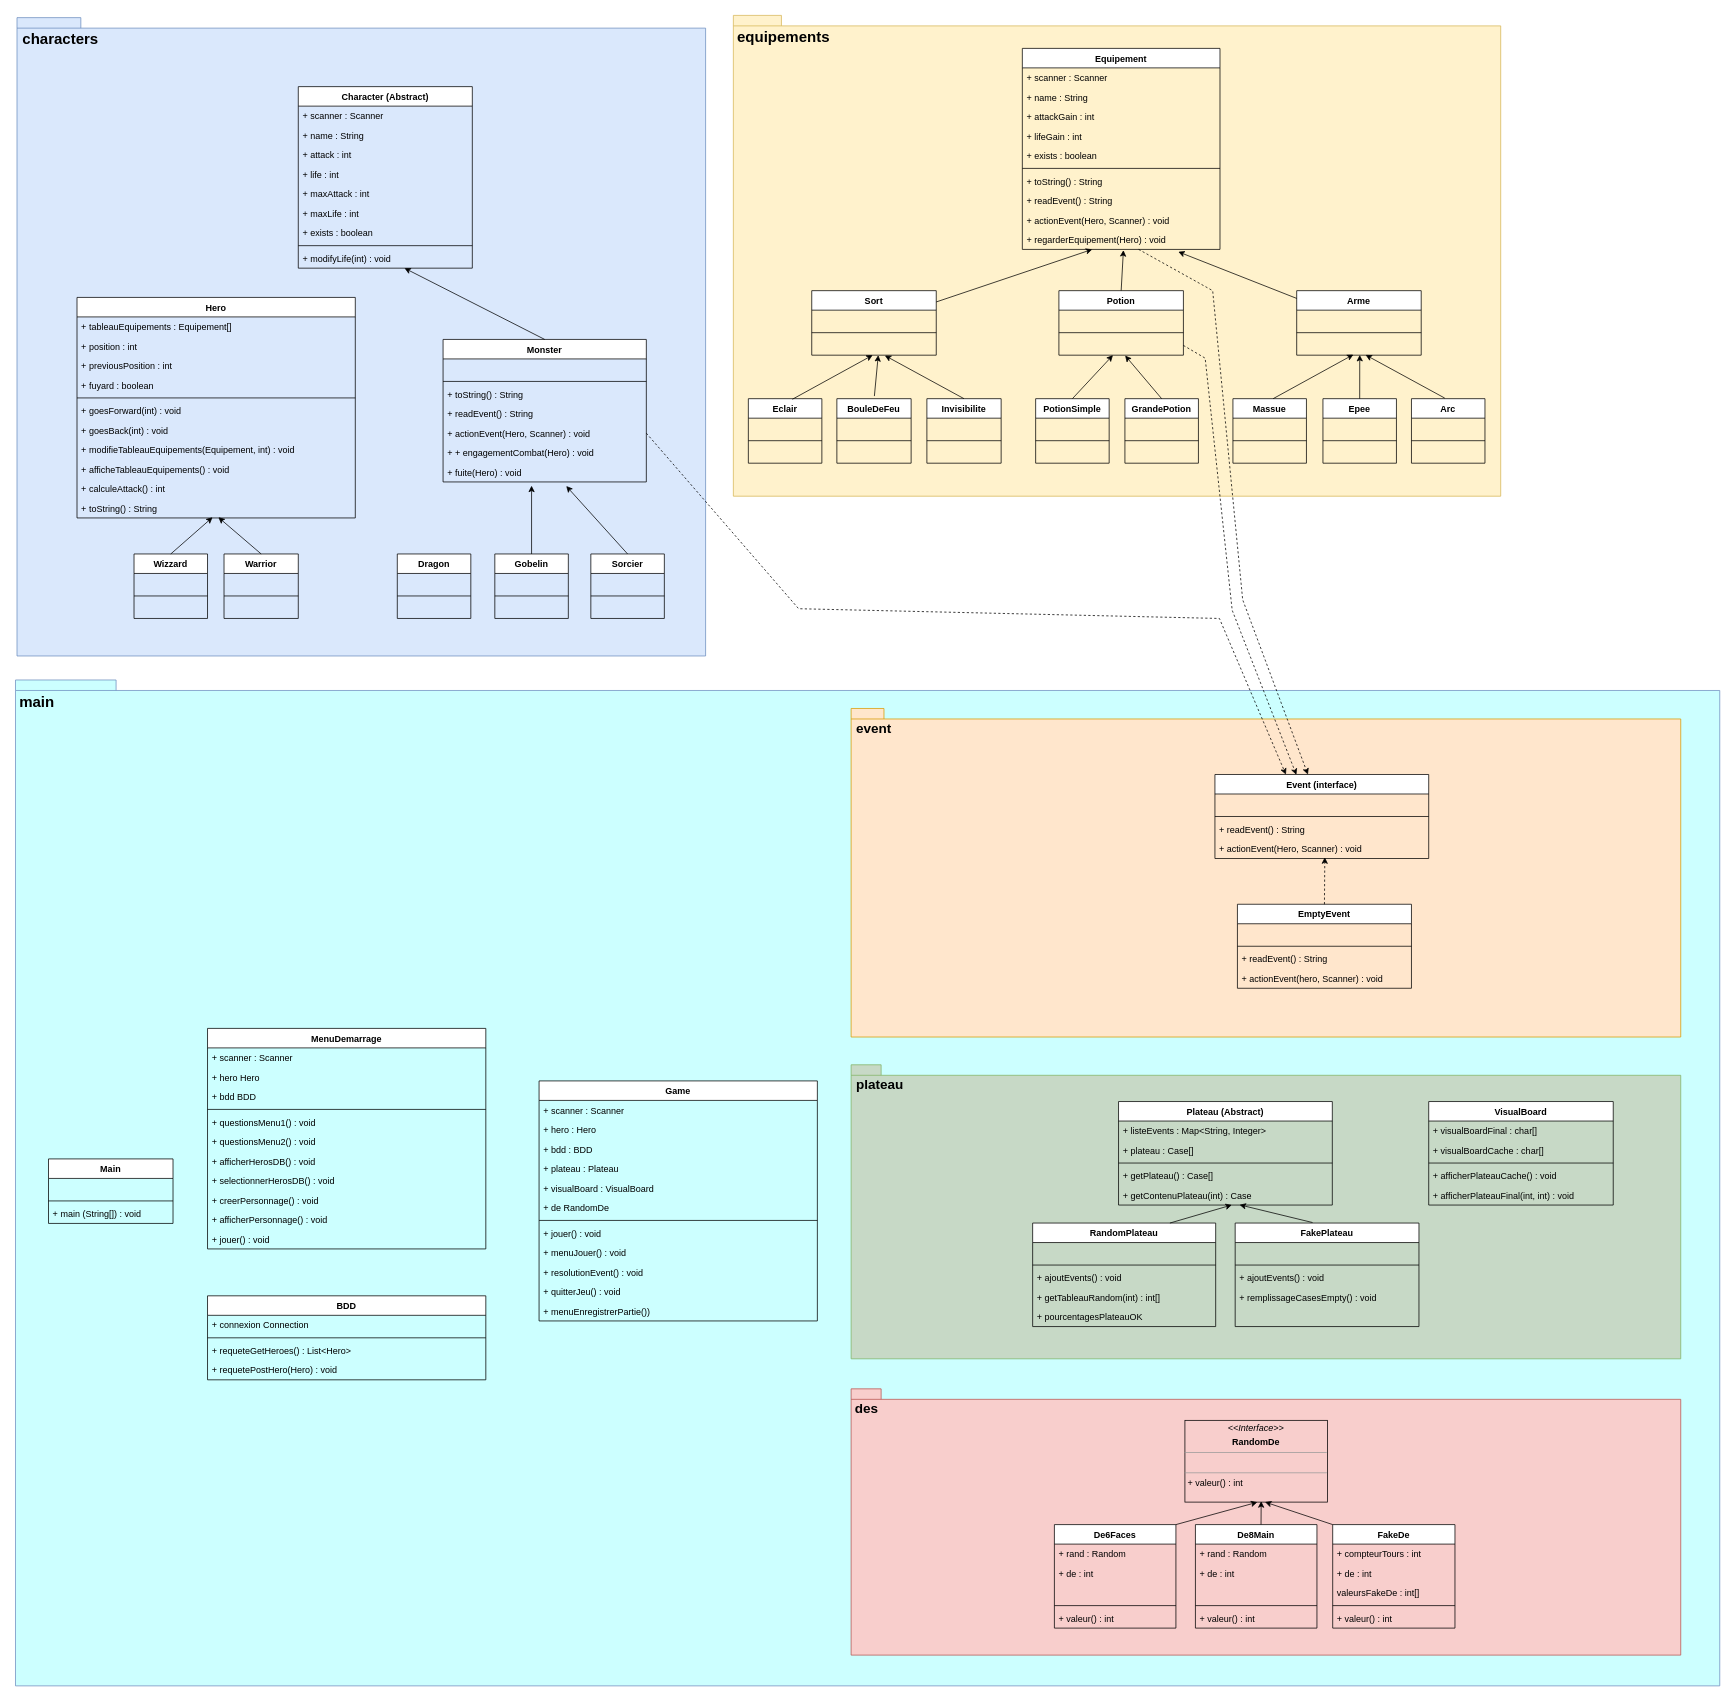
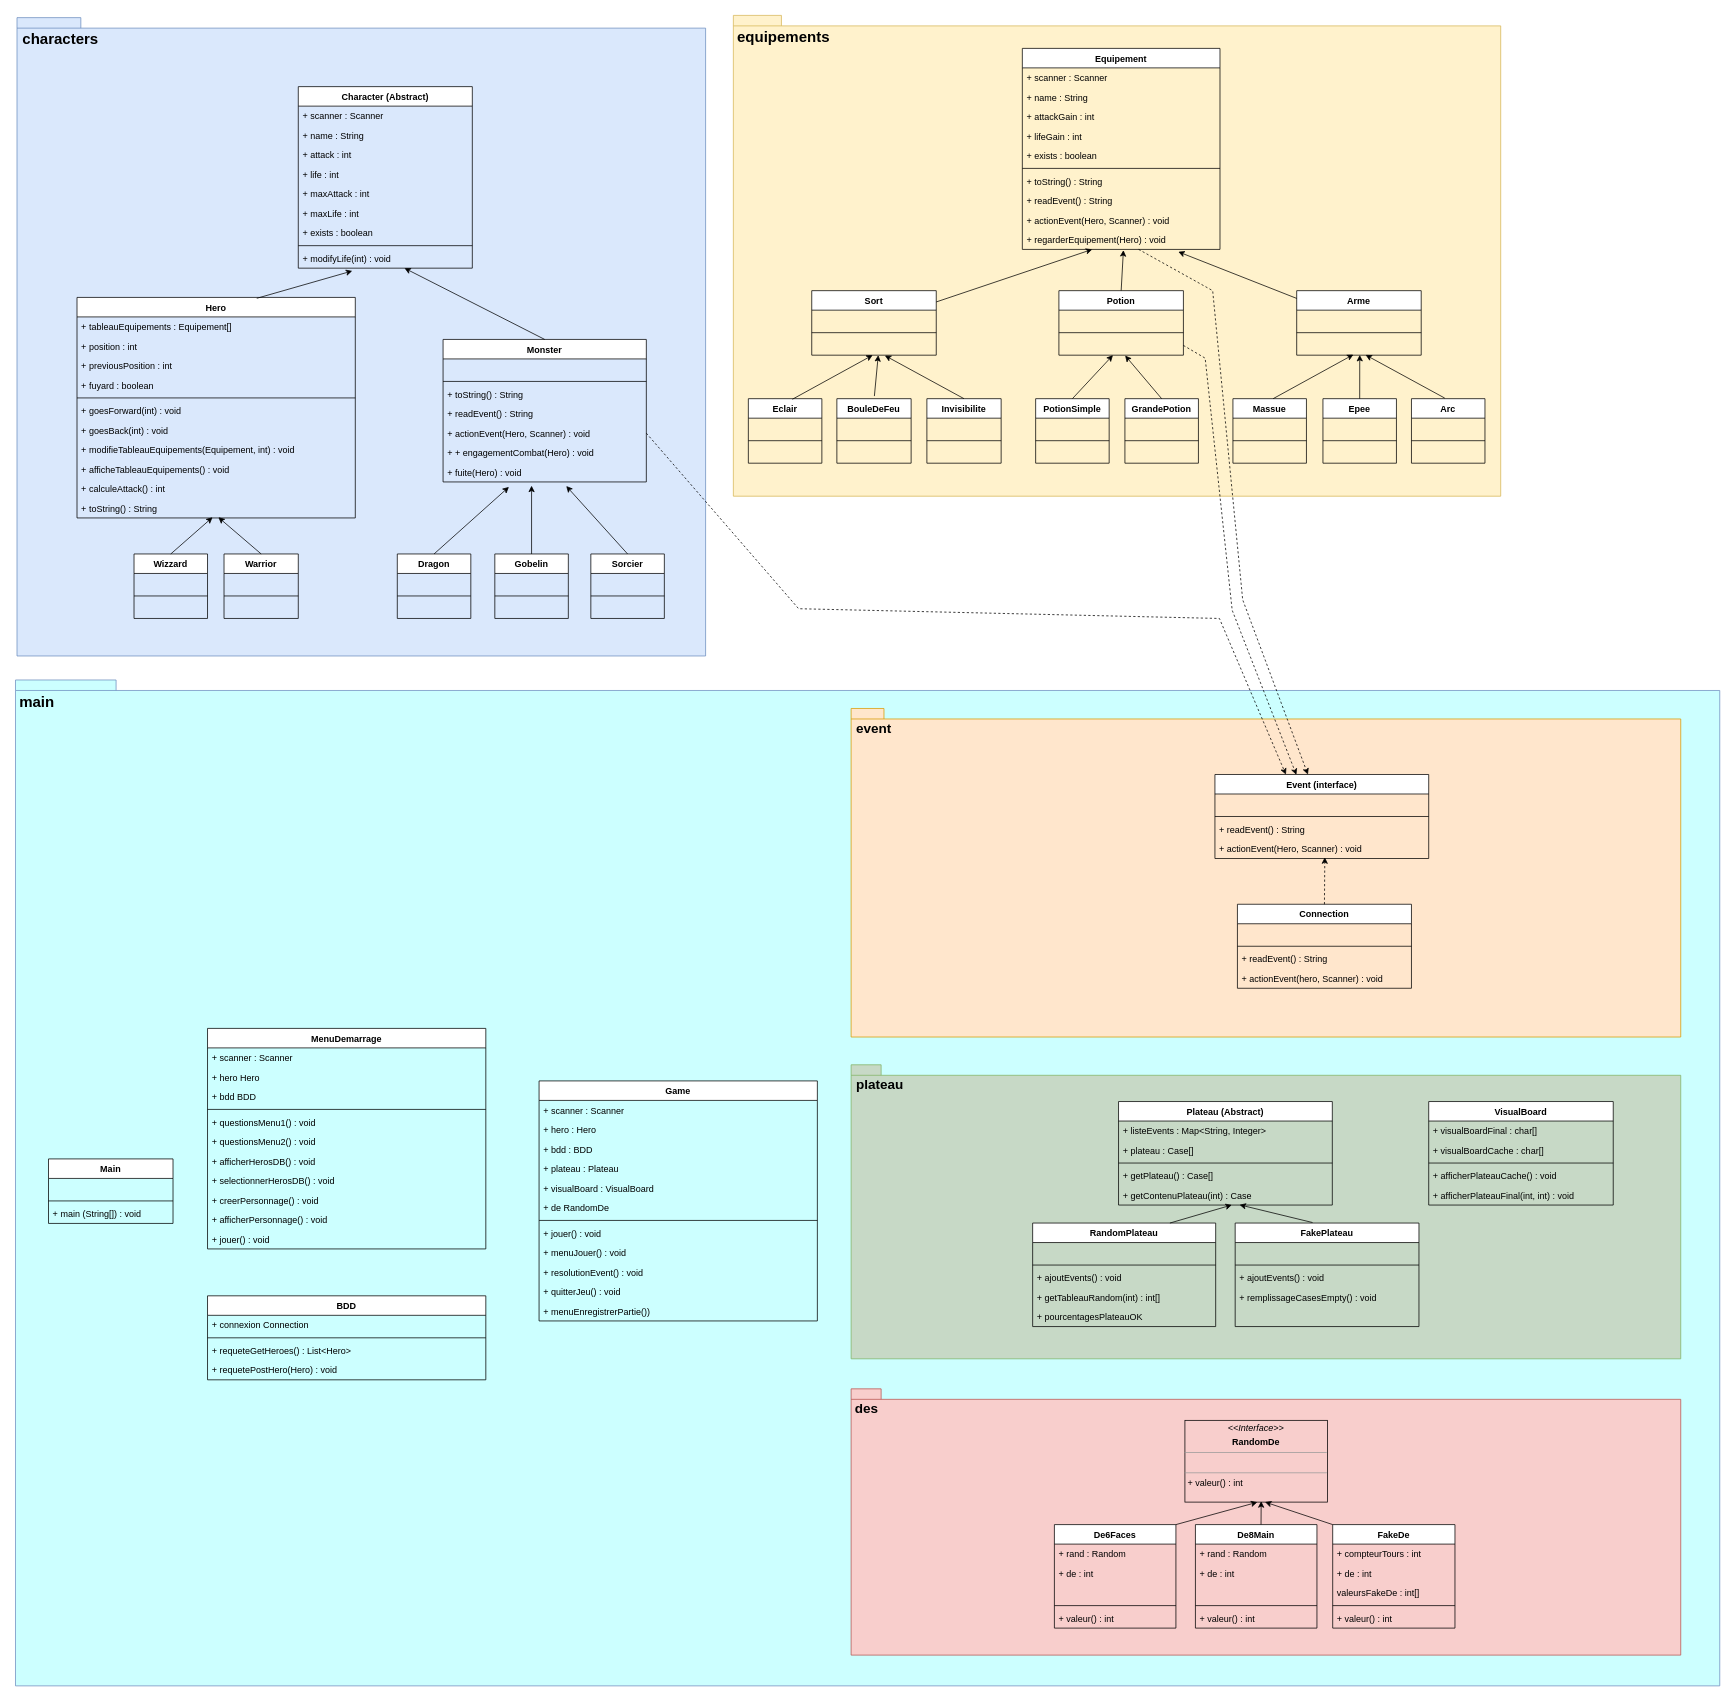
+ <mxCell id="201" value="" style="endArrow=classic;html=1;rounded=0;fontSize=18;exitX=0.646;exitY=0.004;exitDx=0;exitDy=0;exitPerimeter=0;entryX=0.31;entryY=1.143;entryDx=0;entryDy=0;entryPerimeter=0;" edge="1" parent="1" source="18" target="17"><mxGeometry width="50" height="50" relative="1" as="geometry"><mxPoint x="626" y="609" as="sourcePoint" /><mxPoint x="676" y="559" as="targetPoint" /></mxGeometry></mxCell>
+ <mxCell id="205" value="" style="endArrow=classic;html=1;rounded=0;fontSize=18;exitX=0.5;exitY=0;exitDx=0;exitDy=0;entryX=0.324;entryY=1.256;entryDx=0;entryDy=0;entryPerimeter=0;" edge="1" parent="1" source="46" target="41"><mxGeometry width="50" height="50" relative="1" as="geometry"><mxPoint x="626" y="651" as="sourcePoint" /><mxPoint x="676" y="601" as="targetPoint" /></mxGeometry></mxCell>
- <mxCell id="196" value="EmptyEvent" style="swimlane;fontStyle=1;align=center;verticalAlign=top;childLayout=stackLayout;horizontal=1;startSize=26;horizontalStack=0;resizeParent=1;resizeParentMax=0;resizeLast=0;collapsible=1;marginBottom=0;" vertex="1" parent="1"><mxGeometry x="1649" y="1205" width="232" height="112" as="geometry" /></mxCell>
+ <mxCell id="196" value="Connection" style="swimlane;fontStyle=1;align=center;verticalAlign=top;childLayout=stackLayout;horizontal=1;startSize=26;horizontalStack=0;resizeParent=1;resizeParentMax=0;resizeLast=0;collapsible=1;marginBottom=0;" vertex="1" parent="1"><mxGeometry x="1649" y="1205" width="232" height="112" as="geometry" /></mxCell>
